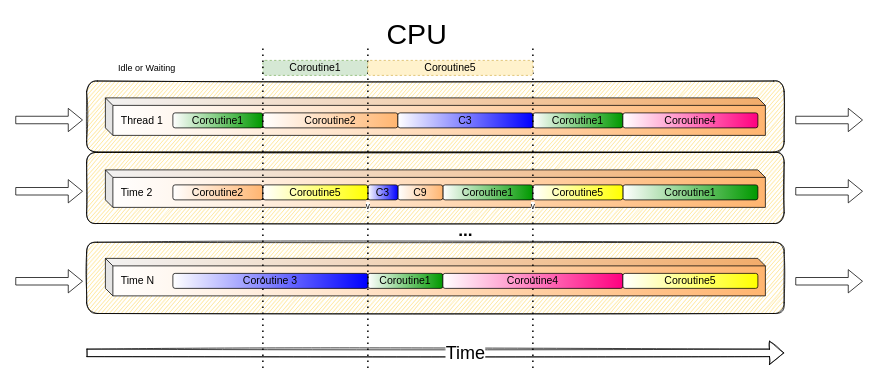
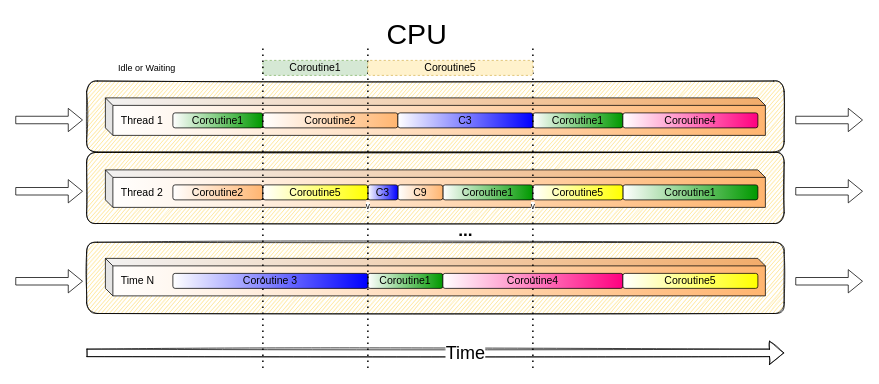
- <mxCell id="10" value="&lt;span style=&quot;font-size: 14px;&quot;&gt;Time 2&lt;/span&gt;" style="shape=cube;whiteSpace=wrap;html=1;boundedLbl=1;backgroundOutline=1;darkOpacity=0.05;darkOpacity2=0.1;size=10;align=left;spacingLeft=9;fontSize=14;fillColor=#FFB570;gradientColor=#ffffff;gradientDirection=west;" vertex="1" parent="1"><mxGeometry y="226" width="880" height="50" as="geometry" x="140" /></mxCell>
+ <mxCell id="10" value="&lt;span style=&quot;font-size: 14px;&quot;&gt;Thread 2&lt;/span&gt;" style="shape=cube;whiteSpace=wrap;html=1;boundedLbl=1;backgroundOutline=1;darkOpacity=0.05;darkOpacity2=0.1;size=10;align=left;spacingLeft=9;fontSize=14;fillColor=#FFB570;gradientColor=#ffffff;gradientDirection=west;" vertex="1" parent="1"><mxGeometry y="226" width="880" height="50" as="geometry" x="140" /></mxCell>
